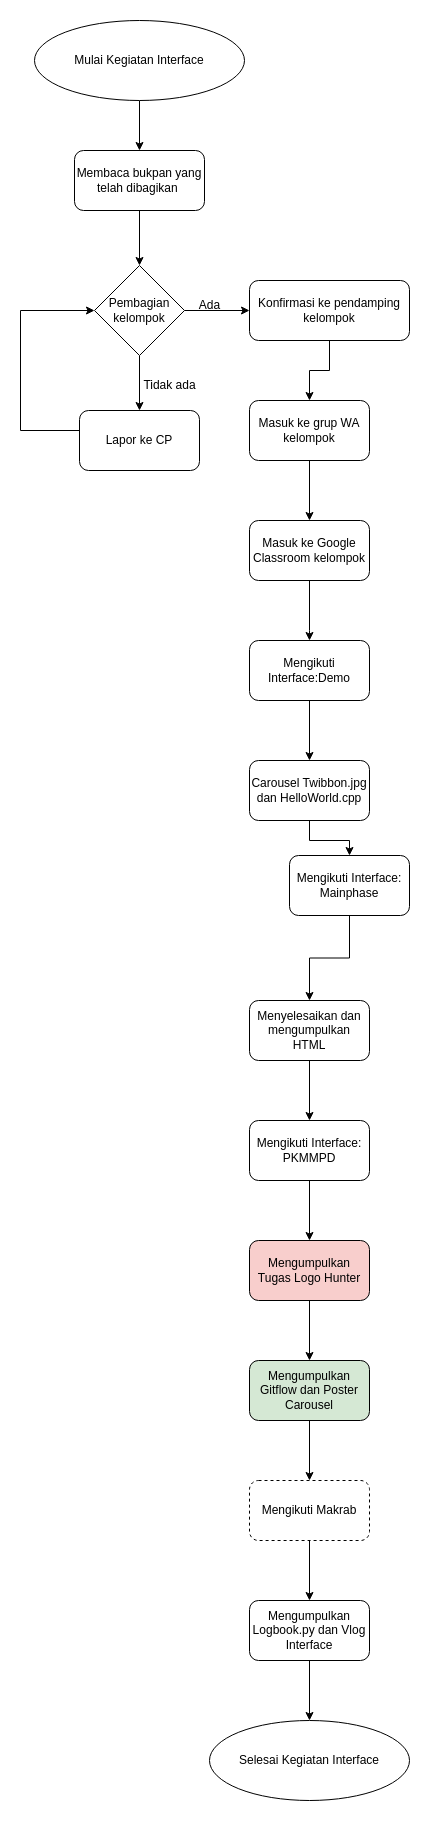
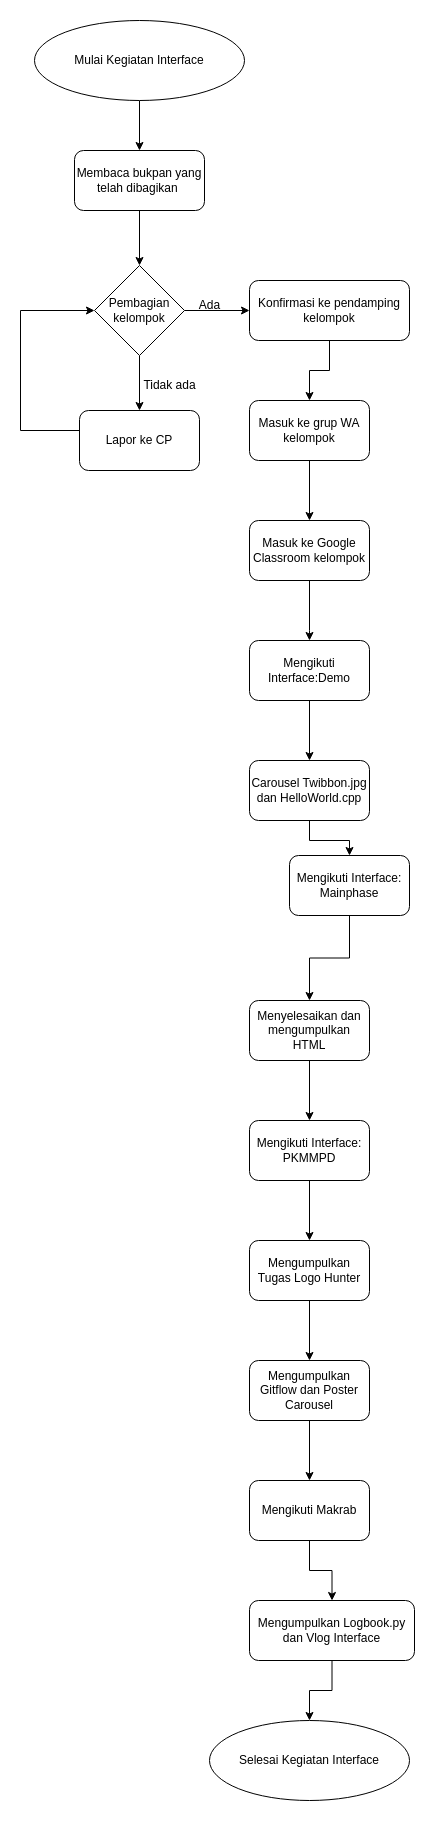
- <mxCell id="38" value="Mengumpulkan Tugas Logo Hunter" style="whiteSpace=wrap;html=1;rounded=1;fillColor=#f8cecc;" vertex="1" parent="1"><mxGeometry x="249" y="1240" width="120" height="60" as="geometry" /></mxCell>
+ <mxCell id="38" value="Mengumpulkan Tugas Logo Hunter" style="whiteSpace=wrap;html=1;rounded=1;" vertex="1" parent="1"><mxGeometry x="249" y="1240" width="120" height="60" as="geometry" /></mxCell>
- <mxCell id="35" value="Mengumpulkan Gitflow dan Poster Carousel" style="whiteSpace=wrap;html=1;rounded=1;fillColor=#d5e8d4;" vertex="1" parent="1"><mxGeometry x="249" y="1360" width="120" height="60" as="geometry" /></mxCell>
+ <mxCell id="35" value="Mengumpulkan Gitflow dan Poster Carousel" style="whiteSpace=wrap;html=1;rounded=1;" vertex="1" parent="1"><mxGeometry x="249" y="1360" width="120" height="60" as="geometry" /></mxCell>
- <mxCell id="27" value="Mengikuti Makrab" style="whiteSpace=wrap;html=1;rounded=1;dashed=1;" vertex="1" parent="1"><mxGeometry x="249" y="1480" width="120" height="60" as="geometry" /></mxCell>
+ <mxCell id="27" value="Mengikuti Makrab" style="whiteSpace=wrap;html=1;rounded=1;" vertex="1" parent="1"><mxGeometry x="249" y="1480" width="120" height="60" as="geometry" /></mxCell>
- <mxCell id="34" value="Mengumpulkan Logbook.py dan Vlog Interface" style="whiteSpace=wrap;html=1;rounded=1;" vertex="1" parent="1"><mxGeometry x="249" y="1600" width="120" height="60" as="geometry" /></mxCell>
+ <mxCell id="34" value="Mengumpulkan Logbook.py dan Vlog Interface" style="whiteSpace=wrap;html=1;rounded=1;" vertex="1" parent="1"><mxGeometry x="249" y="1600" width="165" height="60" as="geometry" /></mxCell>
